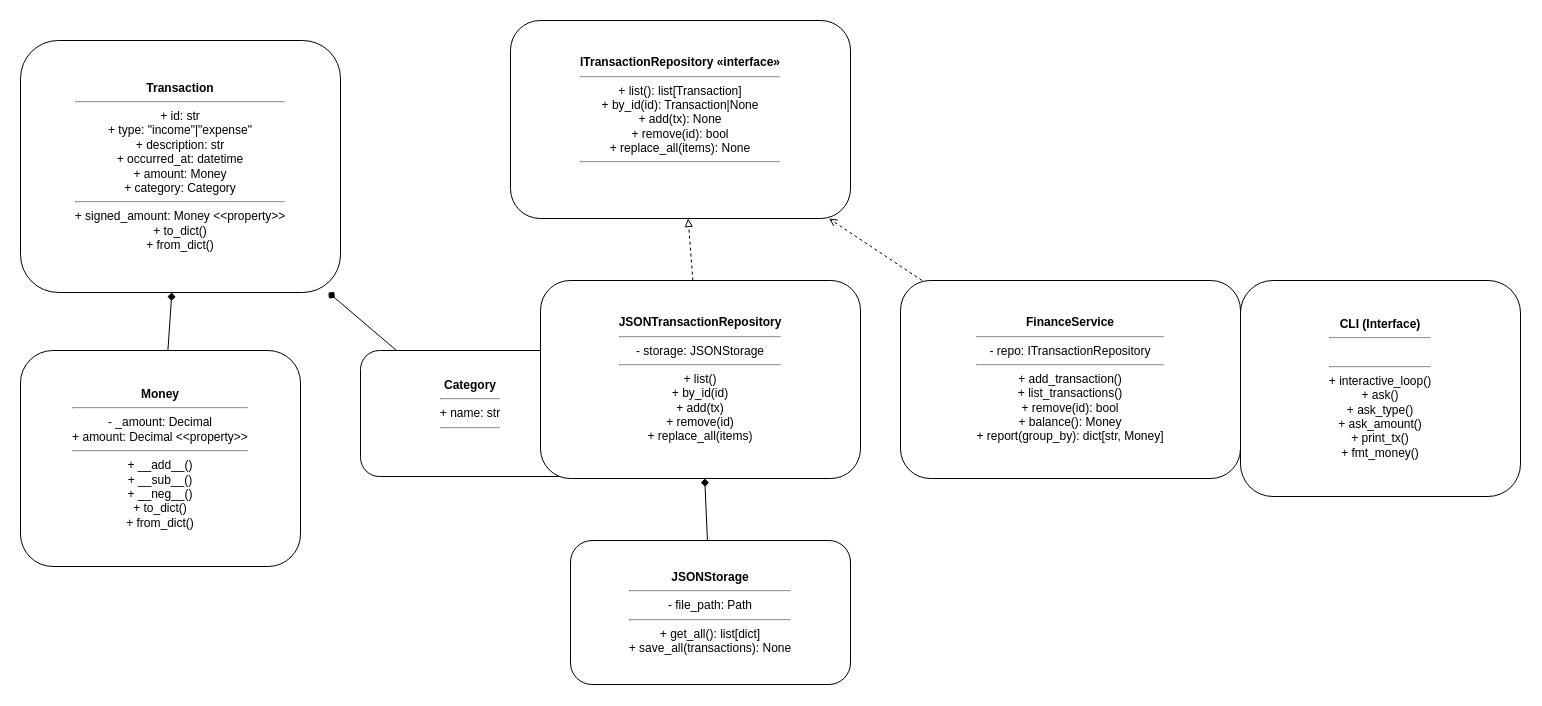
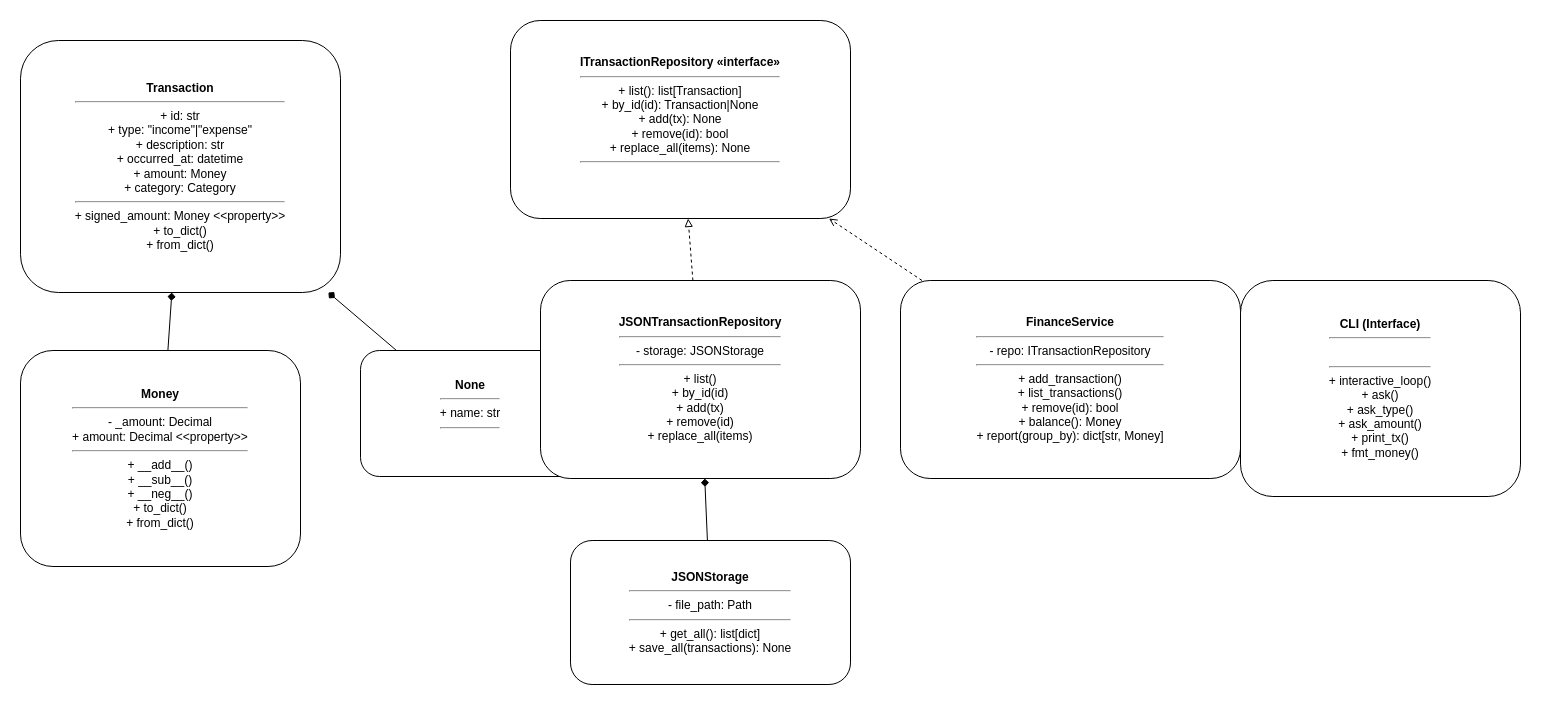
- <mxCell id="4" value="&lt;b&gt;Category&lt;/b&gt;&lt;hr&gt;+ name: str&lt;hr&gt;&amp;nbsp;" style="shape=rectangle;rounded=1;whiteSpace=wrap;html=1;fillColor=#FFFFFF;strokeColor=#000000;fontColor=#000000;" vertex="1" parent="1"><mxGeometry x="360" y="350" width="220" height="126" as="geometry" /></mxCell>
+ <mxCell id="4" value="&lt;b&gt;None&lt;/b&gt;&lt;hr&gt;+ name: str&lt;hr&gt;&amp;nbsp;" style="shape=rectangle;rounded=1;whiteSpace=wrap;html=1;fillColor=#FFFFFF;strokeColor=#000000;fontColor=#000000;" vertex="1" parent="1"><mxGeometry x="360" y="350" width="220" height="126" as="geometry" /></mxCell>
